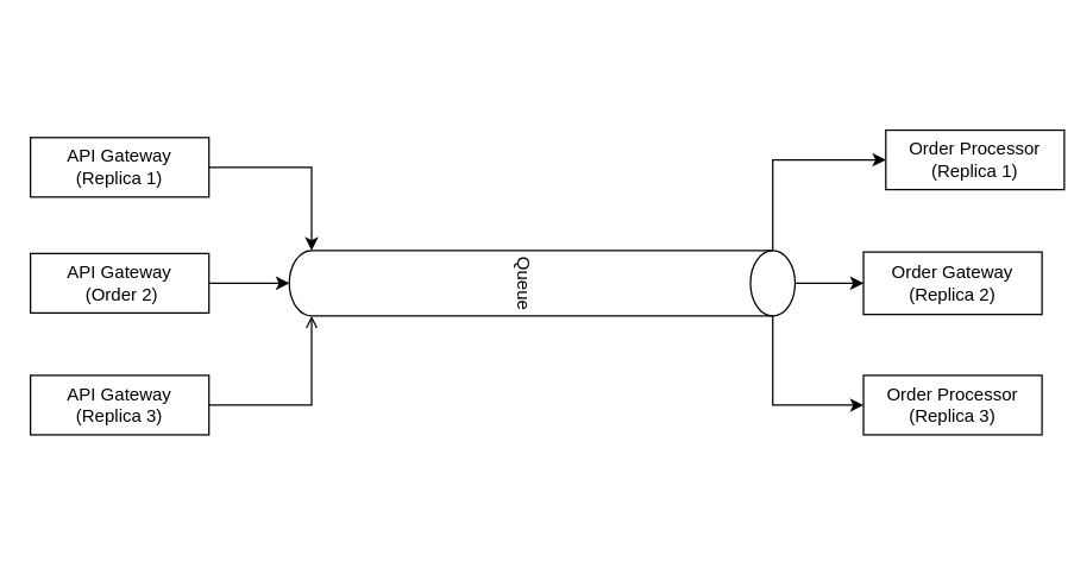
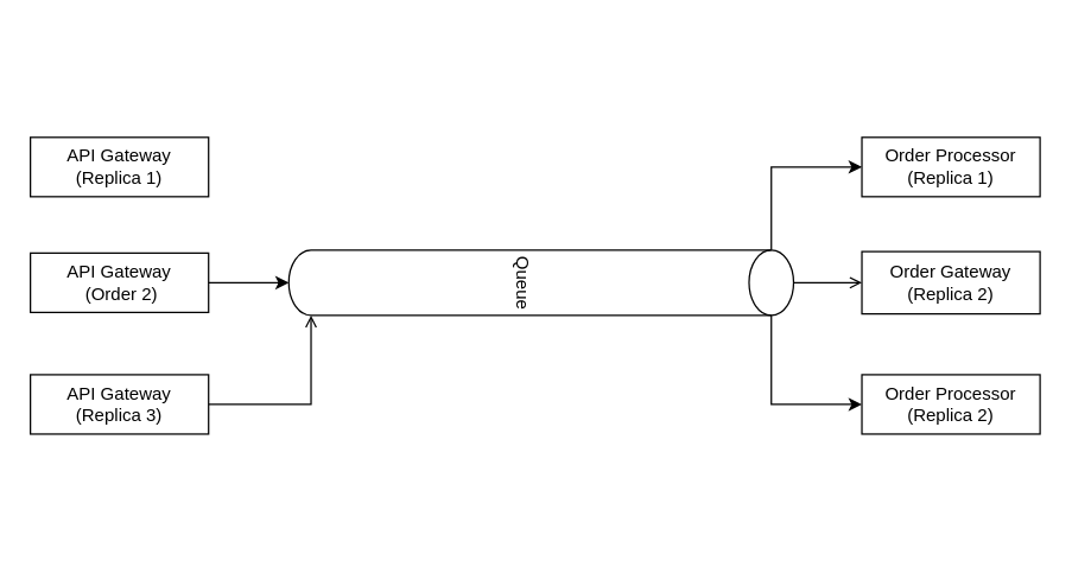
- <mxCell id="13" value="Order Processor (Replica 1)" style="rounded=0;whiteSpace=wrap;html=1;" vertex="1" parent="1"><mxGeometry x="595" y="87" width="120" height="40" as="geometry" /></mxCell>
+ <mxCell id="13" value="Order Processor (Replica 1)" style="rounded=0;whiteSpace=wrap;html=1;" vertex="1" parent="1"><mxGeometry x="580" y="92" width="120" height="40" as="geometry" /></mxCell>
- <mxCell id="2" style="edgeStyle=orthogonalEdgeStyle;rounded=0;orthogonalLoop=1;jettySize=auto;html=1;exitX=1;exitY=0.5;exitDx=0;exitDy=0;entryX=0;entryY=1;entryDx=0;entryDy=-15;entryPerimeter=0;" edge="1" parent="1" source="3" target="11"><mxGeometry relative="1" as="geometry" /></mxCell>
- <mxCell id="9" style="edgeStyle=orthogonalEdgeStyle;rounded=0;orthogonalLoop=1;jettySize=auto;html=1;exitX=0.5;exitY=0;exitDx=0;exitDy=0;exitPerimeter=0;entryX=0;entryY=0.5;entryDx=0;entryDy=0;" edge="1" parent="1" source="11" target="12"><mxGeometry relative="1" as="geometry" /></mxCell>
+ <mxCell id="9" style="edgeStyle=orthogonalEdgeStyle;rounded=0;orthogonalLoop=1;jettySize=auto;html=1;exitX=0.5;exitY=0;exitDx=0;exitDy=0;exitPerimeter=0;entryX=0;entryY=0.5;entryDx=0;entryDy=0;endArrow=open;" edge="1" parent="1" source="11" target="12"><mxGeometry relative="1" as="geometry" /></mxCell>
- <mxCell id="14" value="Order Processor (Replica 3)" style="rounded=0;whiteSpace=wrap;html=1;" vertex="1" parent="1"><mxGeometry x="580" y="252" width="120" height="40" as="geometry" /></mxCell>
+ <mxCell id="14" value="Order Processor (Replica 2)" style="rounded=0;whiteSpace=wrap;html=1;" vertex="1" parent="1"><mxGeometry x="580" y="252" width="120" height="40" as="geometry" /></mxCell>
